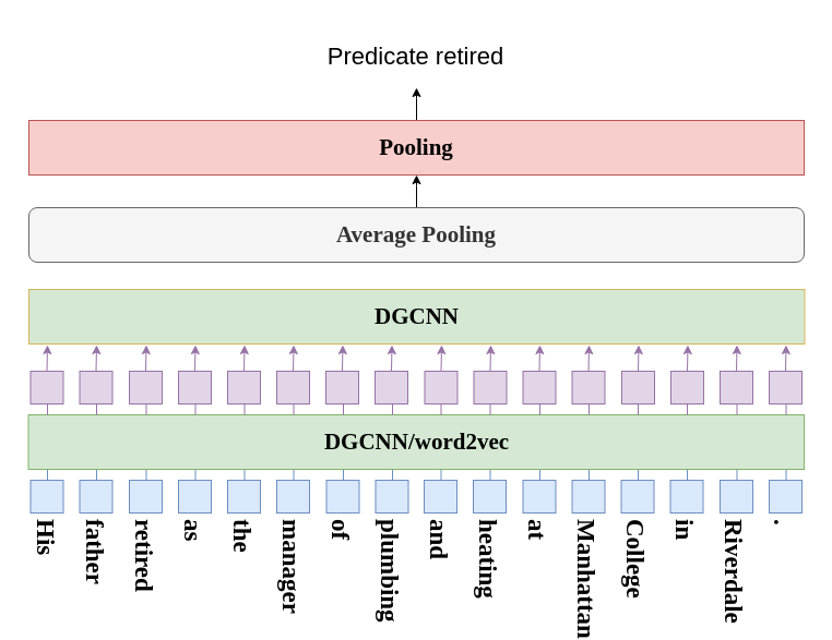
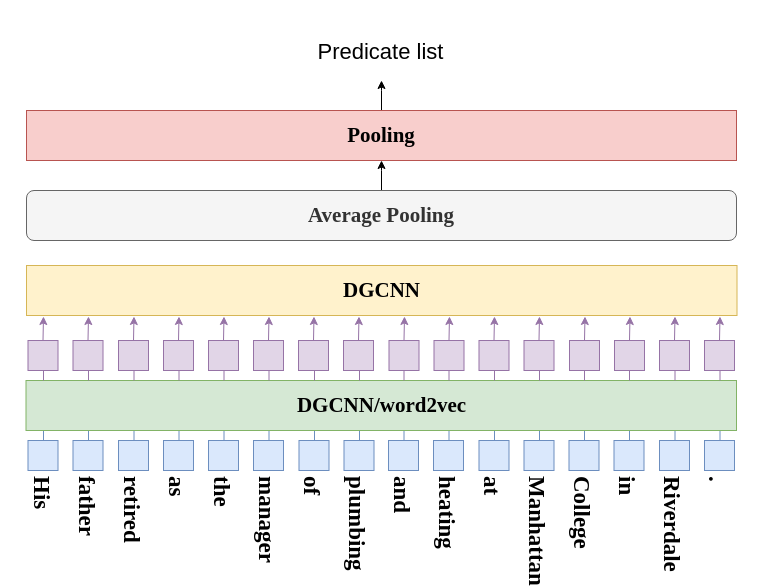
- <mxCell id="104" value="&lt;font style=&quot;font-size: 22px&quot;&gt;Predicate retired&lt;/font&gt;" style="text;html=1;strokeColor=none;fillColor=none;align=center;verticalAlign=middle;whiteSpace=wrap;rounded=0;" vertex="1" parent="1"><mxGeometry x="270.06" y="20" width="221.38" height="64" as="geometry" /></mxCell>
+ <mxCell id="104" value="&lt;font style=&quot;font-size: 22px&quot;&gt;Predicate list&lt;/font&gt;" style="text;html=1;strokeColor=none;fillColor=none;align=center;verticalAlign=middle;whiteSpace=wrap;rounded=0;" vertex="1" parent="1"><mxGeometry x="270.06" y="20" width="221.38" height="64" as="geometry" /></mxCell>
- <mxCell id="99" value="&lt;h4&gt;&lt;font size=&quot;1&quot; face=&quot;Times New Roman&quot;&gt;&lt;b style=&quot;font-size: 21px&quot;&gt;DGCNN&lt;/b&gt;&lt;/font&gt;&lt;/h4&gt;" style="rounded=0;whiteSpace=wrap;html=1;fillColor=#d5e8d4;strokeColor=#d6b656;" vertex="1" parent="1"><mxGeometry x="26" y="265" width="710.5" height="50" as="geometry" /></mxCell>
+ <mxCell id="99" value="&lt;h4&gt;&lt;font size=&quot;1&quot; face=&quot;Times New Roman&quot;&gt;&lt;b style=&quot;font-size: 21px&quot;&gt;DGCNN&lt;/b&gt;&lt;/font&gt;&lt;/h4&gt;" style="rounded=0;whiteSpace=wrap;html=1;fillColor=#fff2cc;strokeColor=#d6b656;" vertex="1" parent="1"><mxGeometry x="26" y="265" width="710.5" height="50" as="geometry" /></mxCell>
